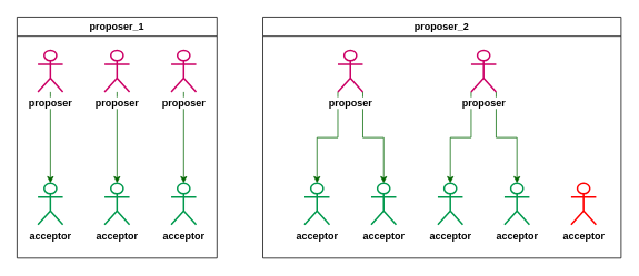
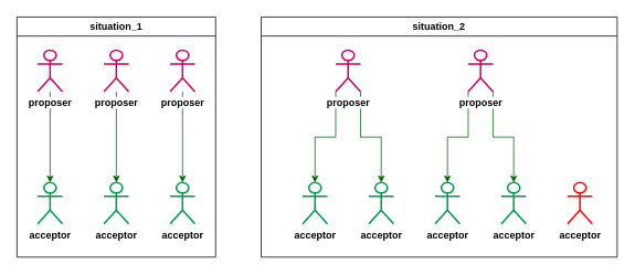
- <mxCell id="22" value="proposer_1" style="swimlane;strokeColor=#000000;strokeWidth=1;" parent="1" vertex="1"><mxGeometry x="20" y="20" width="240" height="290" as="geometry" /></mxCell>
+ <mxCell id="22" value="situation_1" style="swimlane;strokeColor=#000000;strokeWidth=1;" parent="1" vertex="1"><mxGeometry x="20" y="20" width="240" height="290" as="geometry" /></mxCell>
- <mxCell id="23" value="proposer_2" style="swimlane;strokeColor=#000000;strokeWidth=1;" parent="1" vertex="1"><mxGeometry x="315" y="20" width="430" height="290" as="geometry" /></mxCell>
+ <mxCell id="23" value="situation_2" style="swimlane;strokeColor=#000000;strokeWidth=1;" parent="1" vertex="1"><mxGeometry x="315" y="20" width="430" height="290" as="geometry" /></mxCell>
